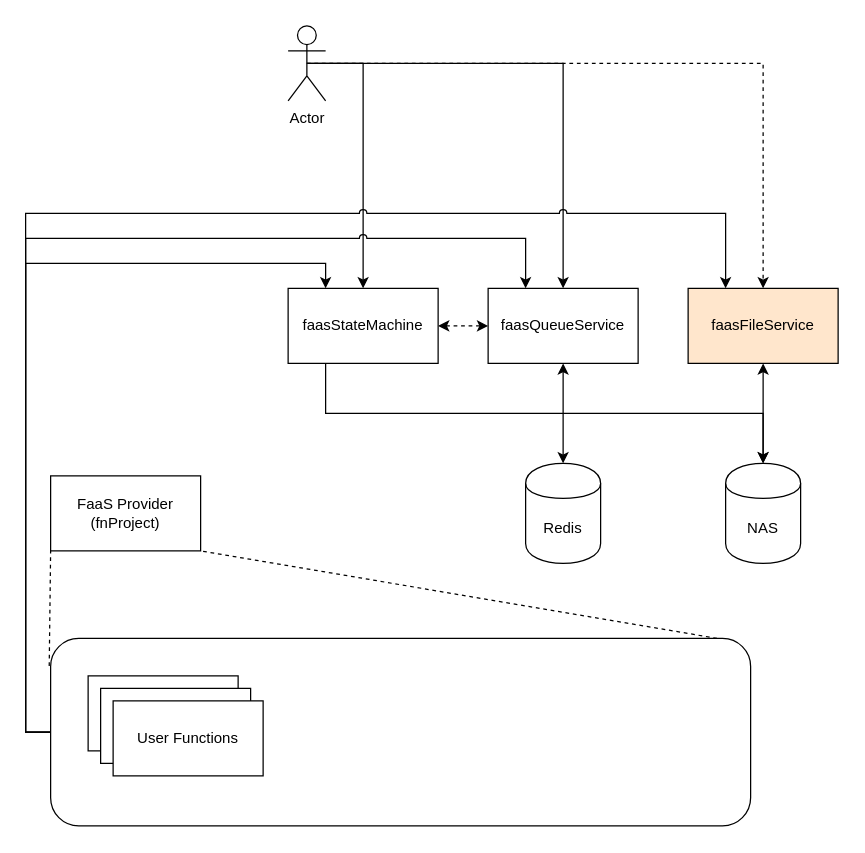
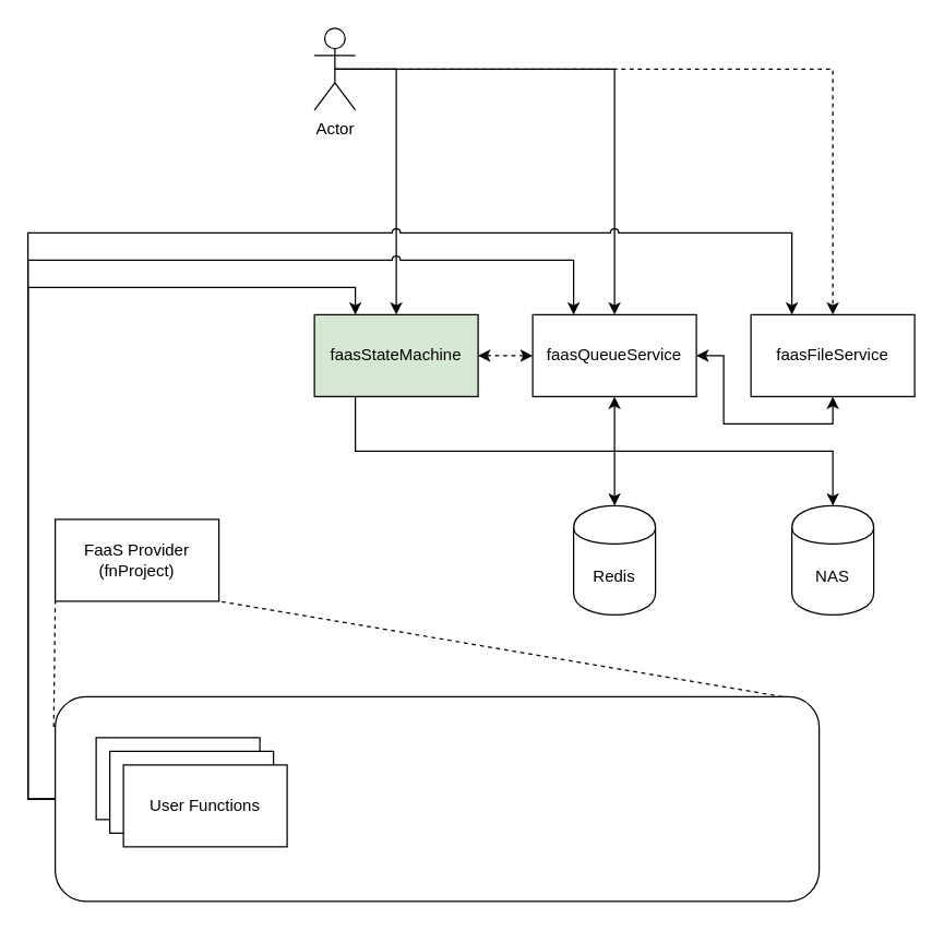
- <mxCell id="5" value="faasStateMachine" style="rounded=0;whiteSpace=wrap;html=1;" parent="1" vertex="1"><mxGeometry x="230" y="230" width="120" height="60" as="geometry" /></mxCell>
+ <mxCell id="5" value="faasStateMachine" style="rounded=0;whiteSpace=wrap;html=1;fillColor=#d5e8d4;" parent="1" vertex="1"><mxGeometry x="230" y="230" width="120" height="60" as="geometry" /></mxCell>
- <mxCell id="9" value="faasFileService" style="rounded=0;whiteSpace=wrap;html=1;fillColor=#ffe6cc;" parent="1" vertex="1"><mxGeometry x="550" y="230" width="120" height="60" as="geometry" /></mxCell>
+ <mxCell id="9" value="faasFileService" style="rounded=0;whiteSpace=wrap;html=1;" parent="1" vertex="1"><mxGeometry x="550" y="230" width="120" height="60" as="geometry" /></mxCell>
- <mxCell id="8" style="edgeStyle=orthogonalEdgeStyle;rounded=0;orthogonalLoop=1;jettySize=auto;html=1;exitX=0.5;exitY=1;exitDx=0;exitDy=0;startArrow=classic;startFill=1;" parent="1" source="9" target="15" edge="1"><mxGeometry relative="1" as="geometry" /></mxCell>
+ <mxCell id="8" style="edgeStyle=orthogonalEdgeStyle;rounded=0;orthogonalLoop=1;jettySize=auto;html=1;exitX=0.5;exitY=1;exitDx=0;exitDy=0;startArrow=classic;startFill=1;" parent="1" source="9" target="7" edge="1"><mxGeometry relative="1" as="geometry" /></mxCell>
